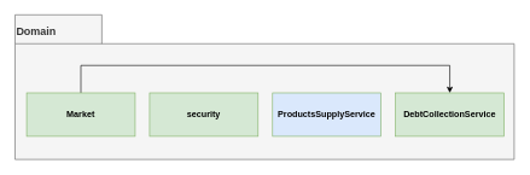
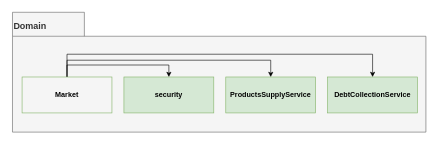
+ <mxCell id="7" style="edgeStyle=orthogonalEdgeStyle;rounded=0;orthogonalLoop=1;jettySize=auto;html=1;entryX=0.5;entryY=0;entryDx=0;entryDy=0;fontSize=15;exitX=0.5;exitY=0;exitDx=0;exitDy=0;" parent="1" source="9" target="4" edge="1"><mxGeometry relative="1" as="geometry"><Array as="points"><mxPoint x="111" y="100" /><mxPoint x="451" y="100" /></Array></mxGeometry></mxCell>
+ <mxCell id="6" style="edgeStyle=orthogonalEdgeStyle;rounded=0;orthogonalLoop=1;jettySize=auto;html=1;exitX=0.5;exitY=0;exitDx=0;exitDy=0;entryX=0.5;entryY=0;entryDx=0;entryDy=0;fontSize=15;" parent="1" source="9" target="5" edge="1"><mxGeometry relative="1" as="geometry" /></mxCell>
- <mxCell id="9" value="&lt;b&gt;Market&lt;/b&gt;" style="rounded=0;whiteSpace=wrap;html=1;fillColor=#d5e8d4;strokeColor=#82b366;" parent="1" vertex="1"><mxGeometry x="36" y="128" width="150" height="60" as="geometry" /></mxCell>
+ <mxCell id="9" value="&lt;b&gt;Market&lt;/b&gt;" style="rounded=0;whiteSpace=wrap;html=1;fillColor=#f5f5f5;strokeColor=#82b366;" parent="1" vertex="1"><mxGeometry x="36" y="128" width="150" height="60" as="geometry" /></mxCell>
- <mxCell id="4" value="&lt;span style=&quot;font-weight: 700&quot;&gt;ProductsSupplyService&lt;/span&gt;" style="rounded=0;whiteSpace=wrap;html=1;fillColor=#dae8fc;strokeColor=#82b366;" parent="1" vertex="1"><mxGeometry x="376" y="128" width="150" height="60" as="geometry" /></mxCell>
+ <mxCell id="4" value="&lt;span style=&quot;font-weight: 700&quot;&gt;ProductsSupplyService&lt;/span&gt;" style="rounded=0;whiteSpace=wrap;html=1;fillColor=#d5e8d4;strokeColor=#82b366;" parent="1" vertex="1"><mxGeometry x="376" y="128" width="150" height="60" as="geometry" /></mxCell>
